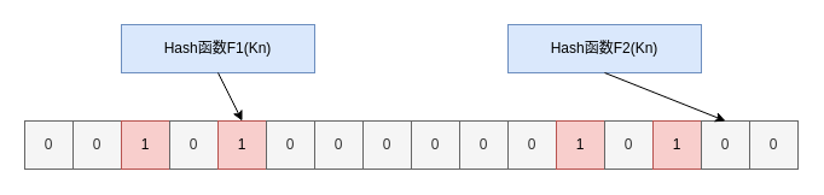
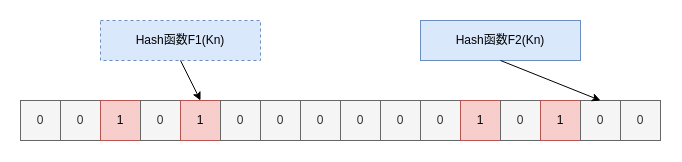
- <mxCell id="2" value="Hash函数F1(Kn)" style="rounded=0;whiteSpace=wrap;html=1;fillColor=#dae8fc;strokeColor=#6c8ebf;" vertex="1" parent="1"><mxGeometry x="100" y="20" width="160" height="40" as="geometry" /></mxCell>
+ <mxCell id="2" value="Hash函数F1(Kn)" style="rounded=0;whiteSpace=wrap;html=1;fillColor=#dae8fc;strokeColor=#6c8ebf;dashed=1;" vertex="1" parent="1"><mxGeometry x="100" y="20" width="160" height="40" as="geometry" /></mxCell>
